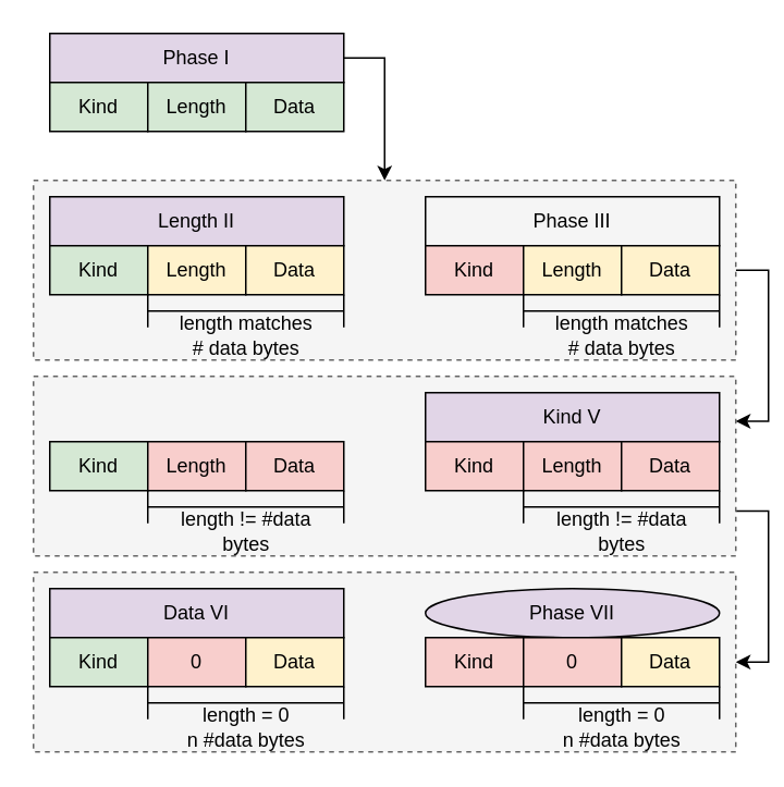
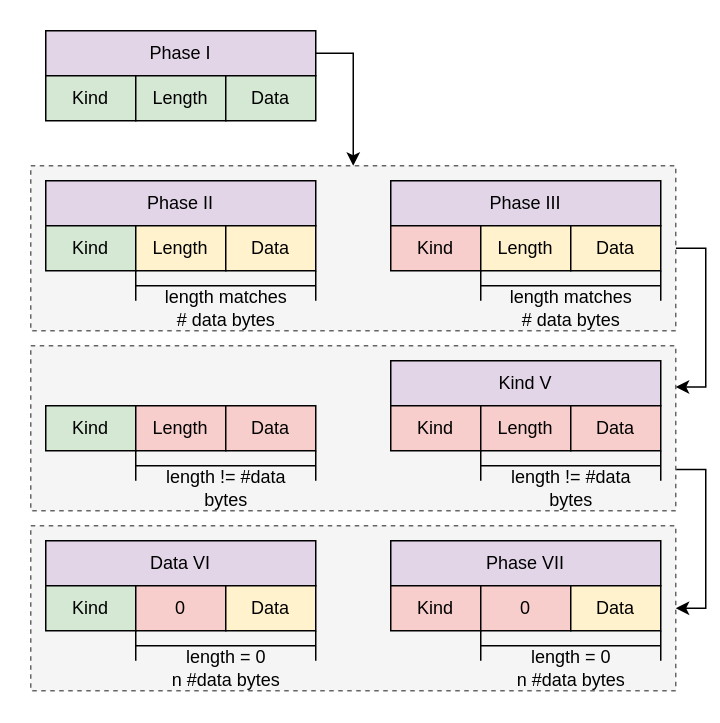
- <mxCell id="12" value="Length II" style="rounded=0;whiteSpace=wrap;html=1;fillColor=#e1d5e7;strokeColor=#000000;strokeWidth=1;" vertex="1" parent="1"><mxGeometry x="30" y="120" width="180" height="30" as="geometry" /></mxCell>
+ <mxCell id="12" value="Phase II" style="rounded=0;whiteSpace=wrap;html=1;fillColor=#e1d5e7;strokeColor=#000000;strokeWidth=1;" vertex="1" parent="1"><mxGeometry x="30" y="120" width="180" height="30" as="geometry" /></mxCell>
- <mxCell id="23" value="Phase III" style="rounded=0;whiteSpace=wrap;html=1;fillColor=#f5f5f5;strokeColor=#000000;strokeWidth=1;" vertex="1" parent="1"><mxGeometry x="260" y="120" width="180" height="30" as="geometry" /></mxCell>
+ <mxCell id="23" value="Phase III" style="rounded=0;whiteSpace=wrap;html=1;fillColor=#e1d5e7;strokeColor=#000000;strokeWidth=1;" vertex="1" parent="1"><mxGeometry x="260" y="120" width="180" height="30" as="geometry" /></mxCell>
- <mxCell id="41" value="Phase VII" style="ellipse;whiteSpace=wrap;html=1;fillColor=#e1d5e7;strokeColor=#000000;strokeWidth=1;" vertex="1" parent="1"><mxGeometry x="260" y="360" width="180" height="30" as="geometry" /></mxCell>
+ <mxCell id="41" value="Phase VII" style="rounded=0;whiteSpace=wrap;html=1;fillColor=#e1d5e7;strokeColor=#000000;strokeWidth=1;" vertex="1" parent="1"><mxGeometry x="260" y="360" width="180" height="30" as="geometry" /></mxCell>
